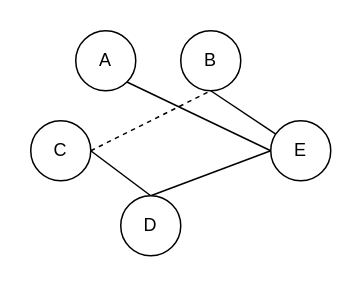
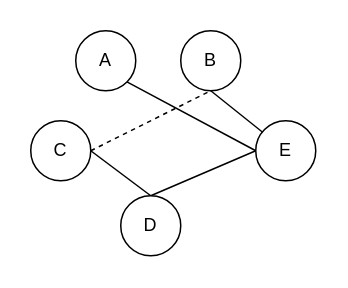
- <mxCell id="5" value="E" style="ellipse;whiteSpace=wrap;html=1;aspect=fixed;" vertex="1" parent="1"><mxGeometry x="180" y="80" width="40" height="40" as="geometry" /></mxCell>
+ <mxCell id="5" value="E" style="ellipse;whiteSpace=wrap;html=1;aspect=fixed;" vertex="1" parent="1"><mxGeometry x="170" y="80" width="40" height="40" as="geometry" /></mxCell>
